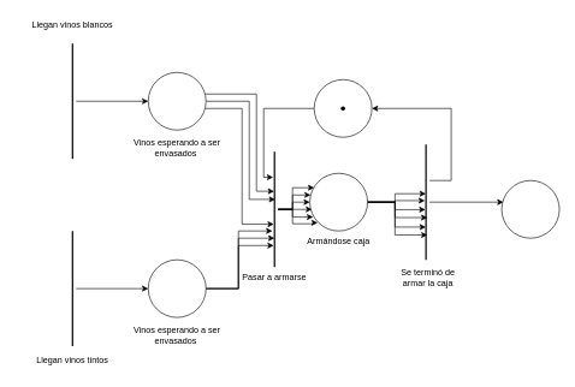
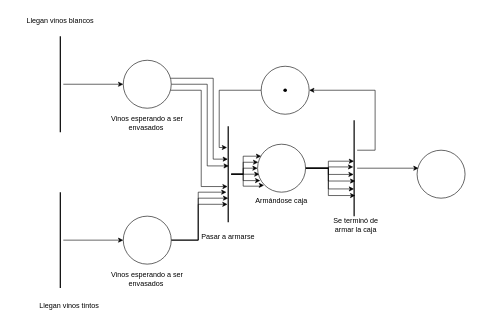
- <mxCell id="32" value="Pasar a armarse" style="text;html=1;strokeColor=none;fillColor=none;align=center;verticalAlign=middle;whiteSpace=wrap;rounded=0;" vertex="1" parent="1"><mxGeometry x="300" y="370" width="160" height="30" as="geometry" /></mxCell>
+ <mxCell id="32" value="Pasar a armarse" style="text;html=1;strokeColor=none;fillColor=none;align=center;verticalAlign=middle;whiteSpace=wrap;rounded=0;" vertex="1" parent="1"><mxGeometry x="300" y="380" width="160" height="30" as="geometry" /></mxCell>
- <mxCell id="40" value="Se terminó de armar la caja" style="text;html=1;strokeColor=none;fillColor=none;align=center;verticalAlign=middle;whiteSpace=wrap;rounded=0;" vertex="1" parent="1"><mxGeometry x="545" y="370" width="96" height="30" as="geometry" /></mxCell>
+ <mxCell id="40" value="Se terminó de armar la caja" style="text;html=1;strokeColor=none;fillColor=none;align=center;verticalAlign=middle;whiteSpace=wrap;rounded=0;" vertex="1" parent="1"><mxGeometry x="545" y="360" width="96" height="30" as="geometry" /></mxCell>
- <mxCell id="11" value="Llegan vinos tintos" style="text;html=1;strokeColor=none;fillColor=none;align=center;verticalAlign=middle;whiteSpace=wrap;rounded=0;" parent="1" vertex="1"><mxGeometry x="20" y="485" width="160" height="30" as="geometry" /></mxCell>
+ <mxCell id="11" value="Llegan vinos tintos" style="text;html=1;strokeColor=none;fillColor=none;align=center;verticalAlign=middle;whiteSpace=wrap;rounded=0;" parent="1" vertex="1"><mxGeometry x="35" y="495" width="160" height="30" as="geometry" /></mxCell>
